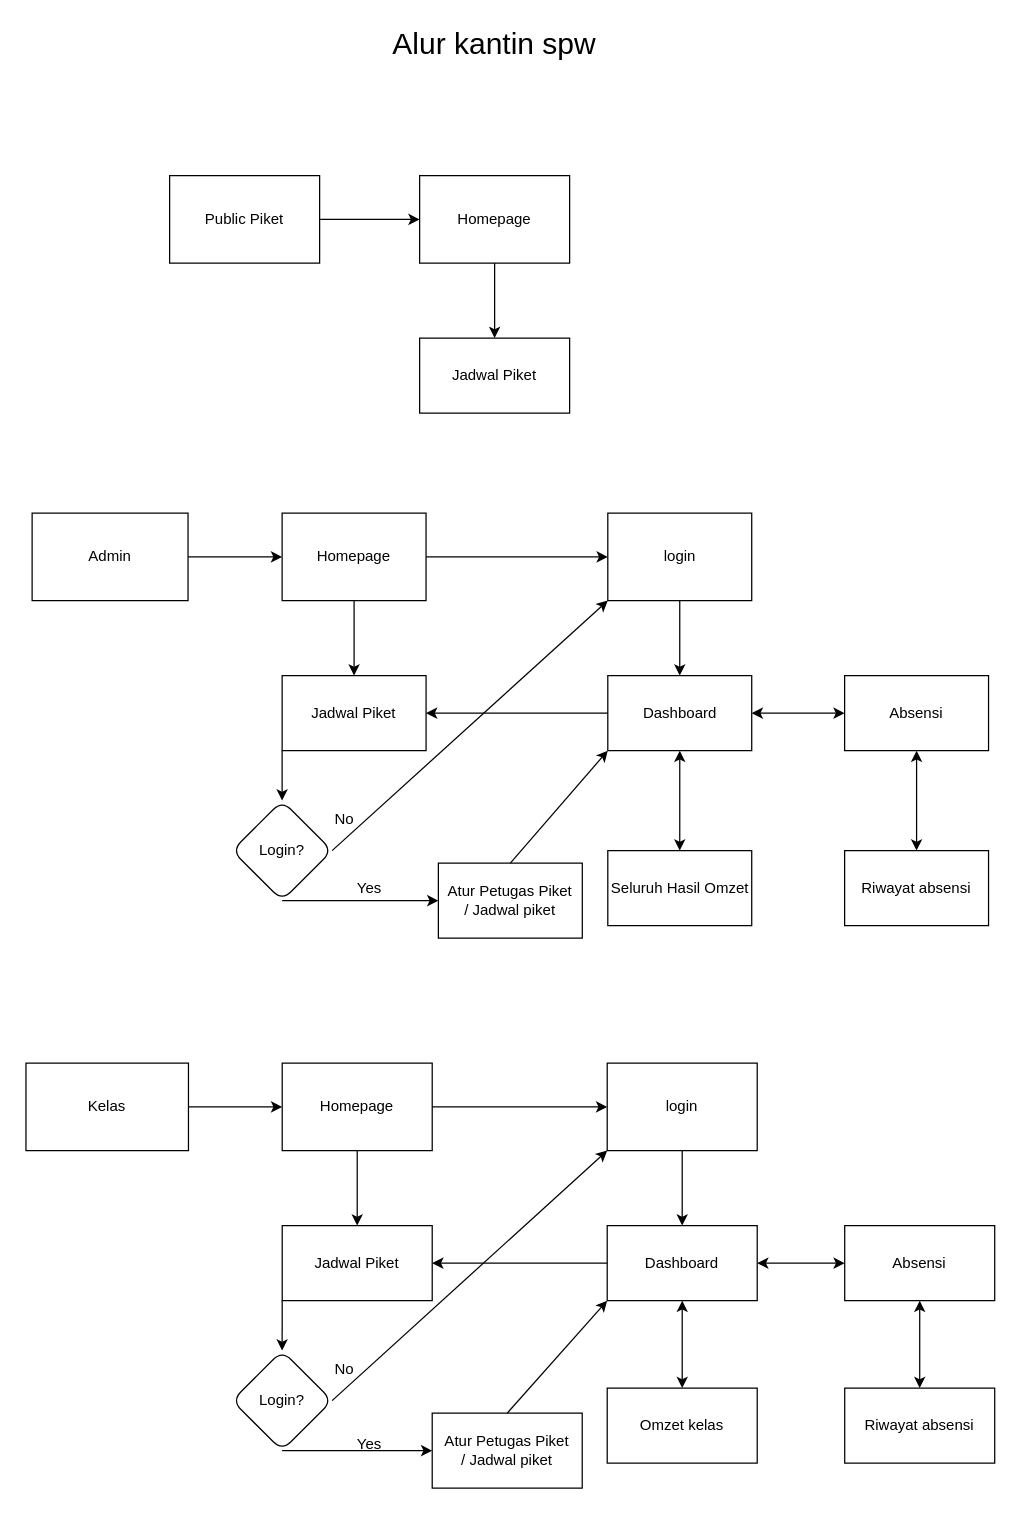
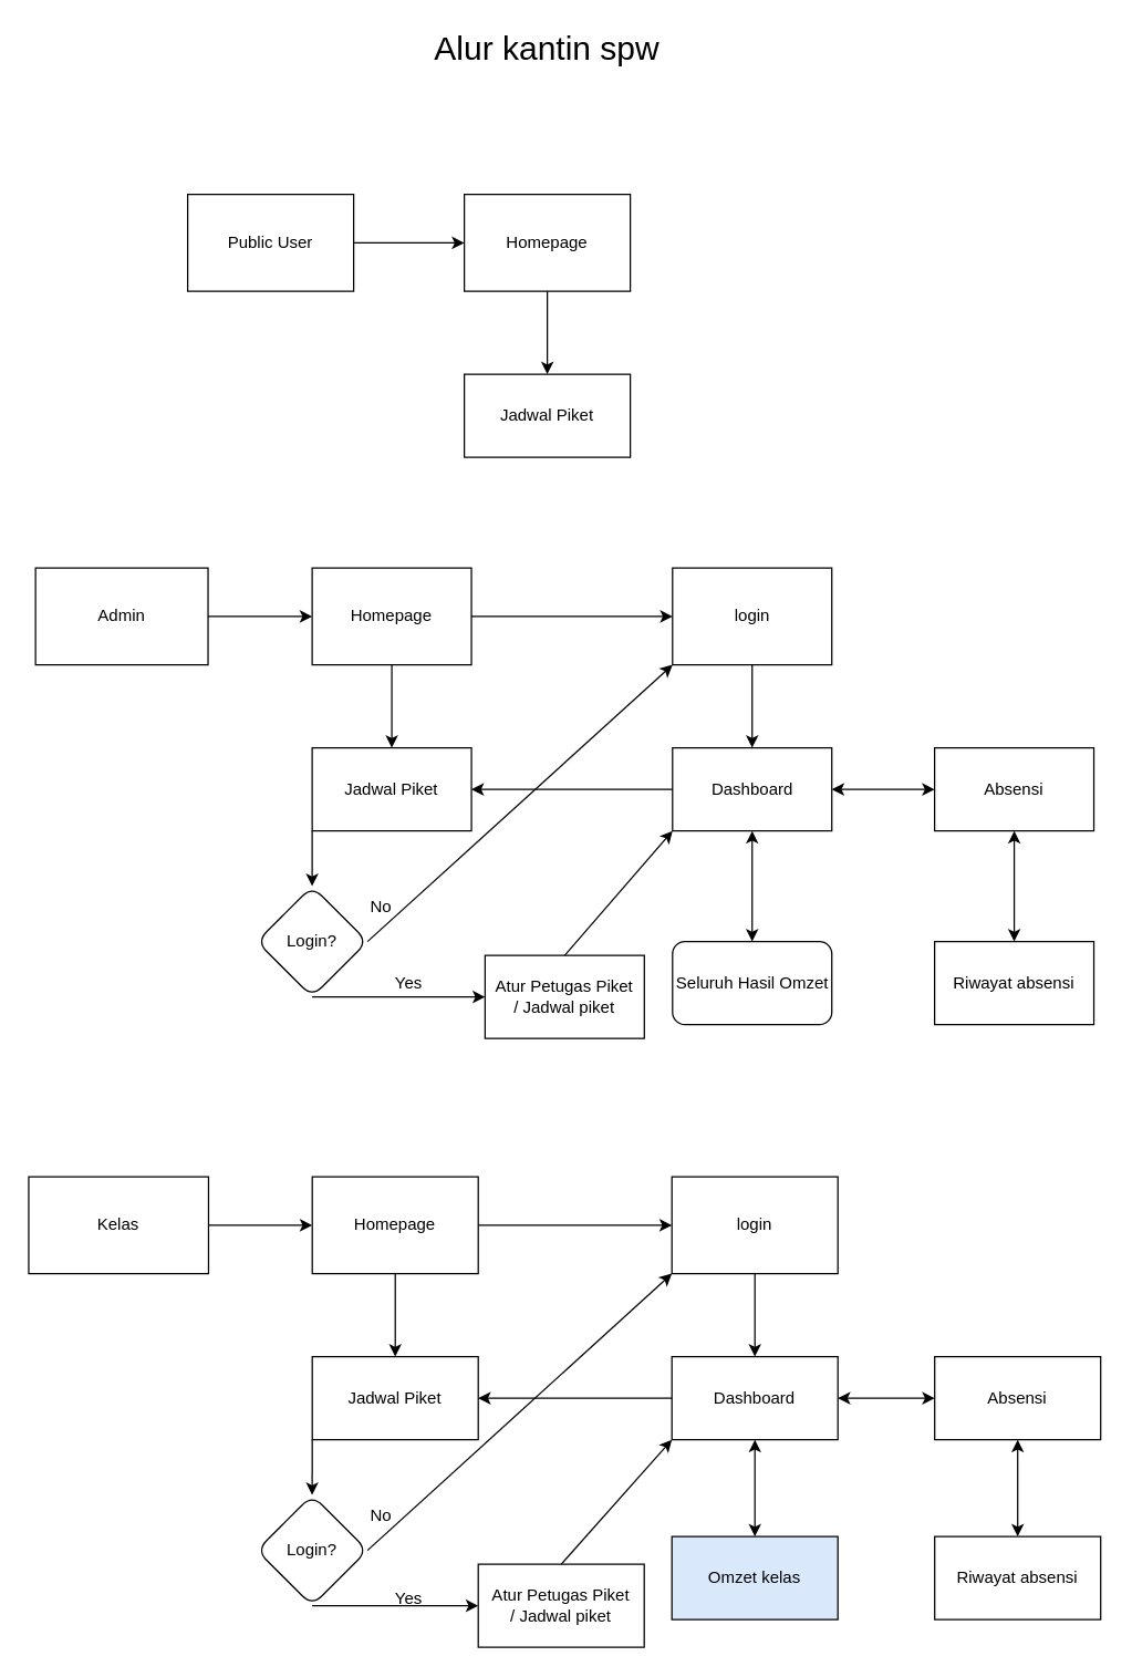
- <mxCell id="4" value="Public Piket" style="rounded=0;whiteSpace=wrap;html=1;container=0;" parent="1" vertex="1"><mxGeometry x="135" y="140" width="120" height="70" as="geometry" /></mxCell>
+ <mxCell id="4" value="Public User" style="rounded=0;whiteSpace=wrap;html=1;container=0;" parent="1" vertex="1"><mxGeometry x="135" y="140" width="120" height="70" as="geometry" /></mxCell>
- <mxCell id="18" value="Seluruh Hasil Omzet" style="rounded=0;whiteSpace=wrap;html=1;container=0;" vertex="1" parent="8"><mxGeometry x="460.537" y="270" width="115.135" height="60" as="geometry" /></mxCell>
+ <mxCell id="18" value="Seluruh Hasil Omzet" style="whiteSpace=wrap;html=1;container=0;rounded=1;" vertex="1" parent="8"><mxGeometry x="460.537" y="270" width="115.135" height="60" as="geometry" /></mxCell>
- <mxCell id="38" value="Omzet kelas" style="rounded=0;whiteSpace=wrap;html=1;container=0;" vertex="1" parent="1"><mxGeometry x="485.07" y="1110" width="120" height="60" as="geometry" /></mxCell>
+ <mxCell id="38" value="Omzet kelas" style="rounded=0;whiteSpace=wrap;html=1;container=0;fillColor=#dae8fc;" vertex="1" parent="1"><mxGeometry x="485.07" y="1110" width="120" height="60" as="geometry" /></mxCell>
